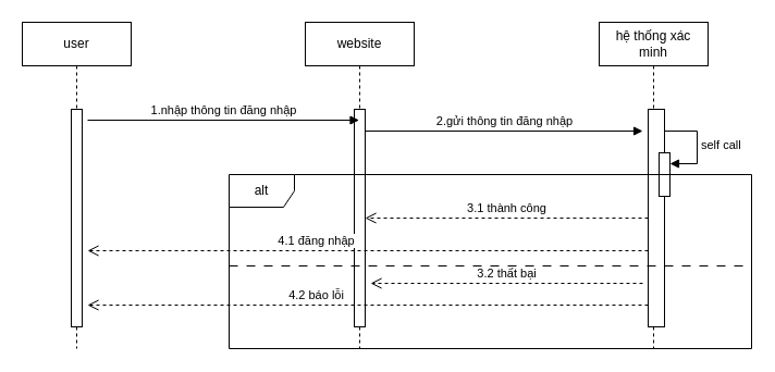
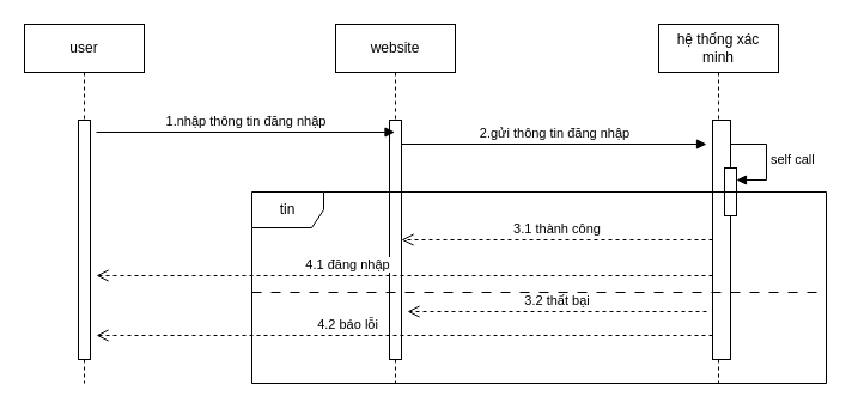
- <mxCell id="9" value="alt" style="shape=umlFrame;whiteSpace=wrap;html=1;pointerEvents=0;" vertex="1" parent="1"><mxGeometry x="210" y="160" width="480" height="160" as="geometry" /></mxCell>
+ <mxCell id="9" value="tin" style="shape=umlFrame;whiteSpace=wrap;html=1;pointerEvents=0;" vertex="1" parent="1"><mxGeometry x="210" y="160" width="480" height="160" as="geometry" /></mxCell>
